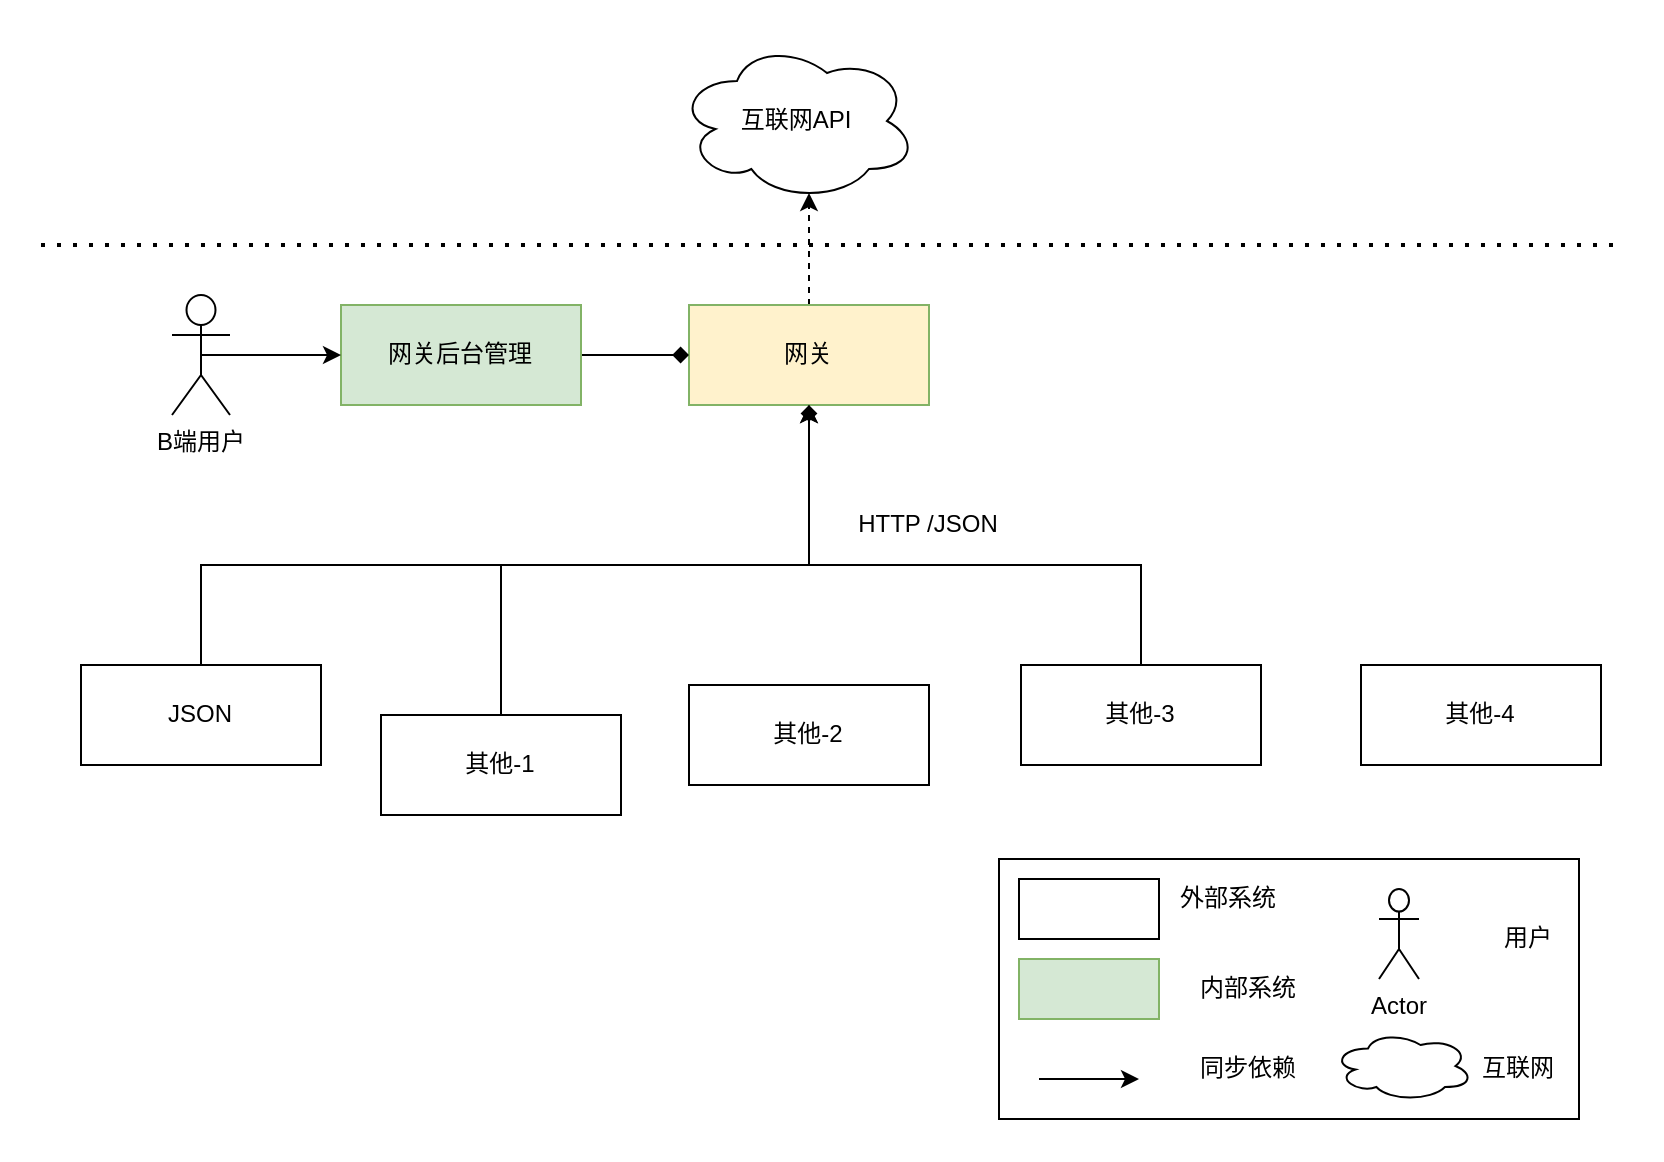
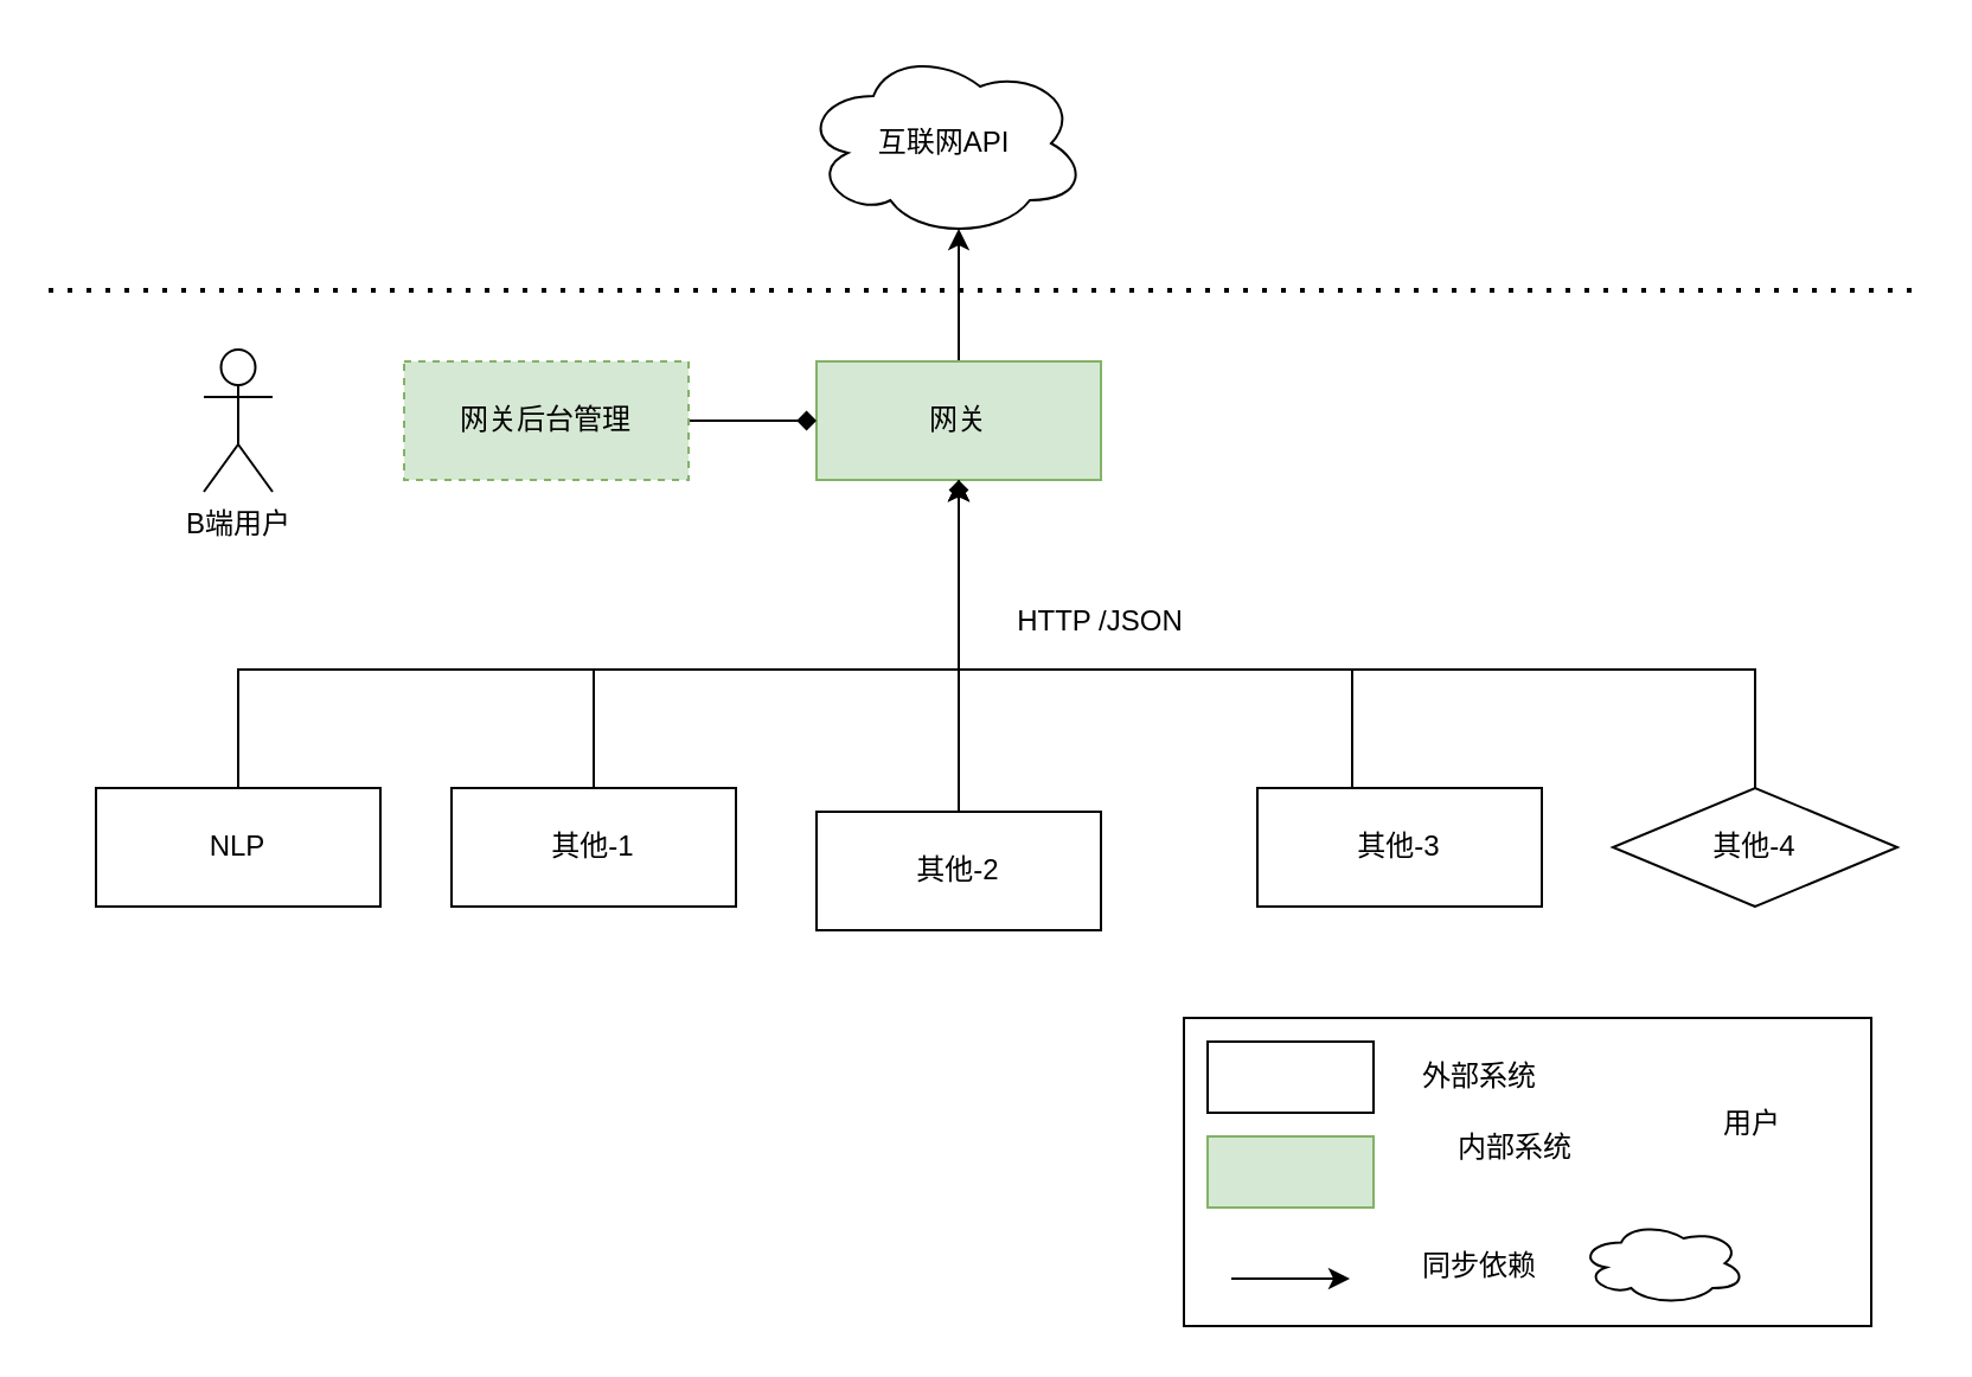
- <mxCell id="2" style="edgeStyle=orthogonalEdgeStyle;rounded=0;orthogonalLoop=1;jettySize=auto;html=1;exitX=0.5;exitY=0;exitDx=0;exitDy=0;entryX=0.55;entryY=0.95;entryDx=0;entryDy=0;entryPerimeter=0;dashed=1;" parent="1" source="3" target="28" edge="1"><mxGeometry relative="1" as="geometry" /></mxCell>
+ <mxCell id="2" style="edgeStyle=orthogonalEdgeStyle;rounded=0;orthogonalLoop=1;jettySize=auto;html=1;exitX=0.5;exitY=0;exitDx=0;exitDy=0;entryX=0.55;entryY=0.95;entryDx=0;entryDy=0;entryPerimeter=0;" parent="1" source="3" target="28" edge="1"><mxGeometry relative="1" as="geometry" /></mxCell>
- <mxCell id="15" style="edgeStyle=orthogonalEdgeStyle;rounded=0;orthogonalLoop=1;jettySize=auto;html=1;exitX=0.5;exitY=0.5;exitDx=0;exitDy=0;exitPerimeter=0;entryX=0;entryY=0.5;entryDx=0;entryDy=0;" parent="1" source="16" target="14" edge="1"><mxGeometry relative="1" as="geometry" /></mxCell>
- <mxCell id="14" value="网关后台管理" style="rounded=0;whiteSpace=wrap;html=1;fillColor=#d5e8d4;strokeColor=#82b366;" parent="1" vertex="1"><mxGeometry x="170" y="152" width="120" height="50" as="geometry" /></mxCell>
+ <mxCell id="14" value="网关后台管理" style="rounded=0;whiteSpace=wrap;html=1;fillColor=#d5e8d4;strokeColor=#82b366;dashed=1;" parent="1" vertex="1"><mxGeometry x="170" y="152" width="120" height="50" as="geometry" /></mxCell>
- <mxCell id="3" value="网关" style="rounded=0;whiteSpace=wrap;html=1;fillColor=#fff2cc;strokeColor=#82b366;" parent="1" vertex="1"><mxGeometry x="344" y="152" width="120" height="50" as="geometry" /></mxCell>
+ <mxCell id="3" value="网关" style="rounded=0;whiteSpace=wrap;html=1;fillColor=#d5e8d4;strokeColor=#82b366;" parent="1" vertex="1"><mxGeometry x="344" y="152" width="120" height="50" as="geometry" /></mxCell>
+ <mxCell id="18" style="edgeStyle=orthogonalEdgeStyle;rounded=0;orthogonalLoop=1;jettySize=auto;html=1;exitX=0.5;exitY=0;exitDx=0;exitDy=0;entryX=0.5;entryY=1;entryDx=0;entryDy=0;" parent="1" source="19" target="3" edge="1"><mxGeometry relative="1" as="geometry"><Array as="points"><mxPoint x="740" y="282" /><mxPoint x="404" y="282" /></Array></mxGeometry></mxCell>
+ <mxCell id="8" style="edgeStyle=orthogonalEdgeStyle;rounded=0;orthogonalLoop=1;jettySize=auto;html=1;exitX=0.5;exitY=0;exitDx=0;exitDy=0;entryX=0.5;entryY=1;entryDx=0;entryDy=0;" parent="1" source="9" target="3" edge="1"><mxGeometry relative="1" as="geometry" /></mxCell>
- <mxCell id="5" value="JSON" style="rounded=0;whiteSpace=wrap;html=1;flipH=1;flipV=1;" parent="1" vertex="1"><mxGeometry x="40" y="332" width="120" height="50" as="geometry" /></mxCell>
+ <mxCell id="5" value="NLP" style="rounded=0;whiteSpace=wrap;html=1;flipH=1;flipV=1;" parent="1" vertex="1"><mxGeometry x="40" y="332" width="120" height="50" as="geometry" /></mxCell>
- <mxCell id="11" value="其他-3" style="rounded=0;whiteSpace=wrap;html=1;flipH=1;flipV=1;" parent="1" vertex="1"><mxGeometry x="510" y="332" width="120" height="50" as="geometry" /></mxCell>
+ <mxCell id="11" value="其他-3" style="rounded=0;whiteSpace=wrap;html=1;flipH=1;flipV=1;" parent="1" vertex="1"><mxGeometry x="530" y="332" width="120" height="50" as="geometry" /></mxCell>
- <mxCell id="19" value="其他-4" style="rounded=0;whiteSpace=wrap;html=1;flipH=1;flipV=1;" parent="1" vertex="1"><mxGeometry x="680" y="332" width="120" height="50" as="geometry" /></mxCell>
+ <mxCell id="19" value="其他-4" style="rhombus;whiteSpace=wrap;html=1;flipH=1;flipV=1;" parent="1" vertex="1"><mxGeometry x="680" y="332" width="120" height="50" as="geometry" /></mxCell>
- <mxCell id="7" value="其他-1" style="rounded=0;whiteSpace=wrap;html=1;flipH=1;flipV=1;" parent="1" vertex="1"><mxGeometry x="190" y="357" width="120" height="50" as="geometry" /></mxCell>
+ <mxCell id="7" value="其他-1" style="rounded=0;whiteSpace=wrap;html=1;flipH=1;flipV=1;" parent="1" vertex="1"><mxGeometry x="190" y="332" width="120" height="50" as="geometry" /></mxCell>
- <mxCell id="24" value="外部系统" style="text;html=1;strokeColor=none;fillColor=none;align=center;verticalAlign=middle;whiteSpace=wrap;rounded=0;" parent="1" vertex="1"><mxGeometry x="589" y="439" width="50" height="20" as="geometry" /></mxCell>
+ <mxCell id="24" value="外部系统" style="text;html=1;strokeColor=none;fillColor=none;align=center;verticalAlign=middle;whiteSpace=wrap;rounded=0;" parent="1" vertex="1"><mxGeometry x="599" y="444" width="50" height="20" as="geometry" /></mxCell>
- <mxCell id="22" value="Actor" style="shape=umlActor;verticalLabelPosition=bottom;verticalAlign=top;html=1;outlineConnect=0;" parent="1" vertex="1"><mxGeometry x="689" y="444" width="20" height="45" as="geometry" /></mxCell>
- <mxCell id="27" value="用户" style="text;html=1;strokeColor=none;fillColor=none;align=center;verticalAlign=middle;whiteSpace=wrap;rounded=0;" parent="1" vertex="1"><mxGeometry x="744" y="459" width="40" height="20" as="geometry" /></mxCell>
+ <mxCell id="27" value="用户" style="text;html=1;strokeColor=none;fillColor=none;align=center;verticalAlign=middle;whiteSpace=wrap;rounded=0;" parent="1" vertex="1"><mxGeometry x="719" y="464" width="40" height="20" as="geometry" /></mxCell>
- <mxCell id="25" value="内部系统" style="text;html=1;strokeColor=none;fillColor=none;align=center;verticalAlign=middle;whiteSpace=wrap;rounded=0;" parent="1" vertex="1"><mxGeometry x="599" y="484" width="50" height="20" as="geometry" /></mxCell>
+ <mxCell id="25" value="内部系统" style="text;html=1;strokeColor=none;fillColor=none;align=center;verticalAlign=middle;whiteSpace=wrap;rounded=0;" parent="1" vertex="1"><mxGeometry x="614" y="474" width="50" height="20" as="geometry" /></mxCell>
- <mxCell id="30" value="互联网" style="text;html=1;strokeColor=none;fillColor=none;align=center;verticalAlign=middle;whiteSpace=wrap;rounded=0;" parent="1" vertex="1"><mxGeometry x="739" y="523.5" width="40" height="20" as="geometry" /></mxCell>
